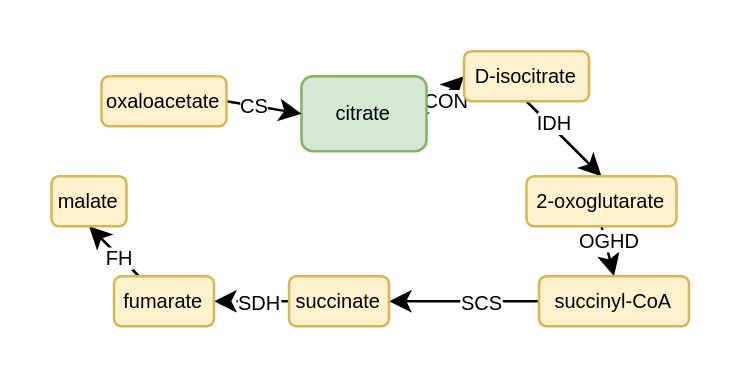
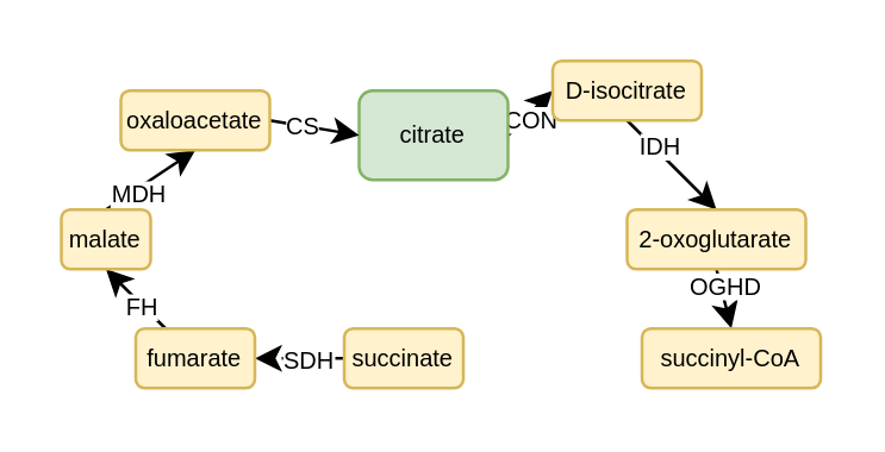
+ <mxCell id="20" style="edgeStyle=none;rounded=0;orthogonalLoop=1;jettySize=auto;html=1;exitX=0.5;exitY=0;exitDx=0;exitDy=0;entryX=0.5;entryY=1;entryDx=0;entryDy=0;fontSize=8;" edge="1" parent="1" source="22" target="25"><mxGeometry relative="1" as="geometry" /></mxCell>
+ <mxCell id="21" value="MDH" style="edgeLabel;html=1;align=center;verticalAlign=middle;resizable=0;points=[];fontSize=8;" vertex="1" connectable="0" parent="20"><mxGeometry x="-0.333" y="-1" relative="1" as="geometry"><mxPoint as="offset" /></mxGeometry></mxCell>
- <mxCell id="11" style="edgeStyle=none;rounded=0;orthogonalLoop=1;jettySize=auto;html=1;exitX=0;exitY=0.5;exitDx=0;exitDy=0;entryX=1;entryY=0.5;entryDx=0;entryDy=0;fontSize=8;" edge="1" parent="1" source="13" target="16"><mxGeometry relative="1" as="geometry" /></mxCell>
- <mxCell id="12" value="SCS" style="edgeLabel;html=1;align=center;verticalAlign=middle;resizable=0;points=[];fontSize=8;" vertex="1" connectable="0" parent="11"><mxGeometry x="-0.274" y="2" relative="1" as="geometry"><mxPoint x="-2" y="-2" as="offset" /></mxGeometry></mxCell>
